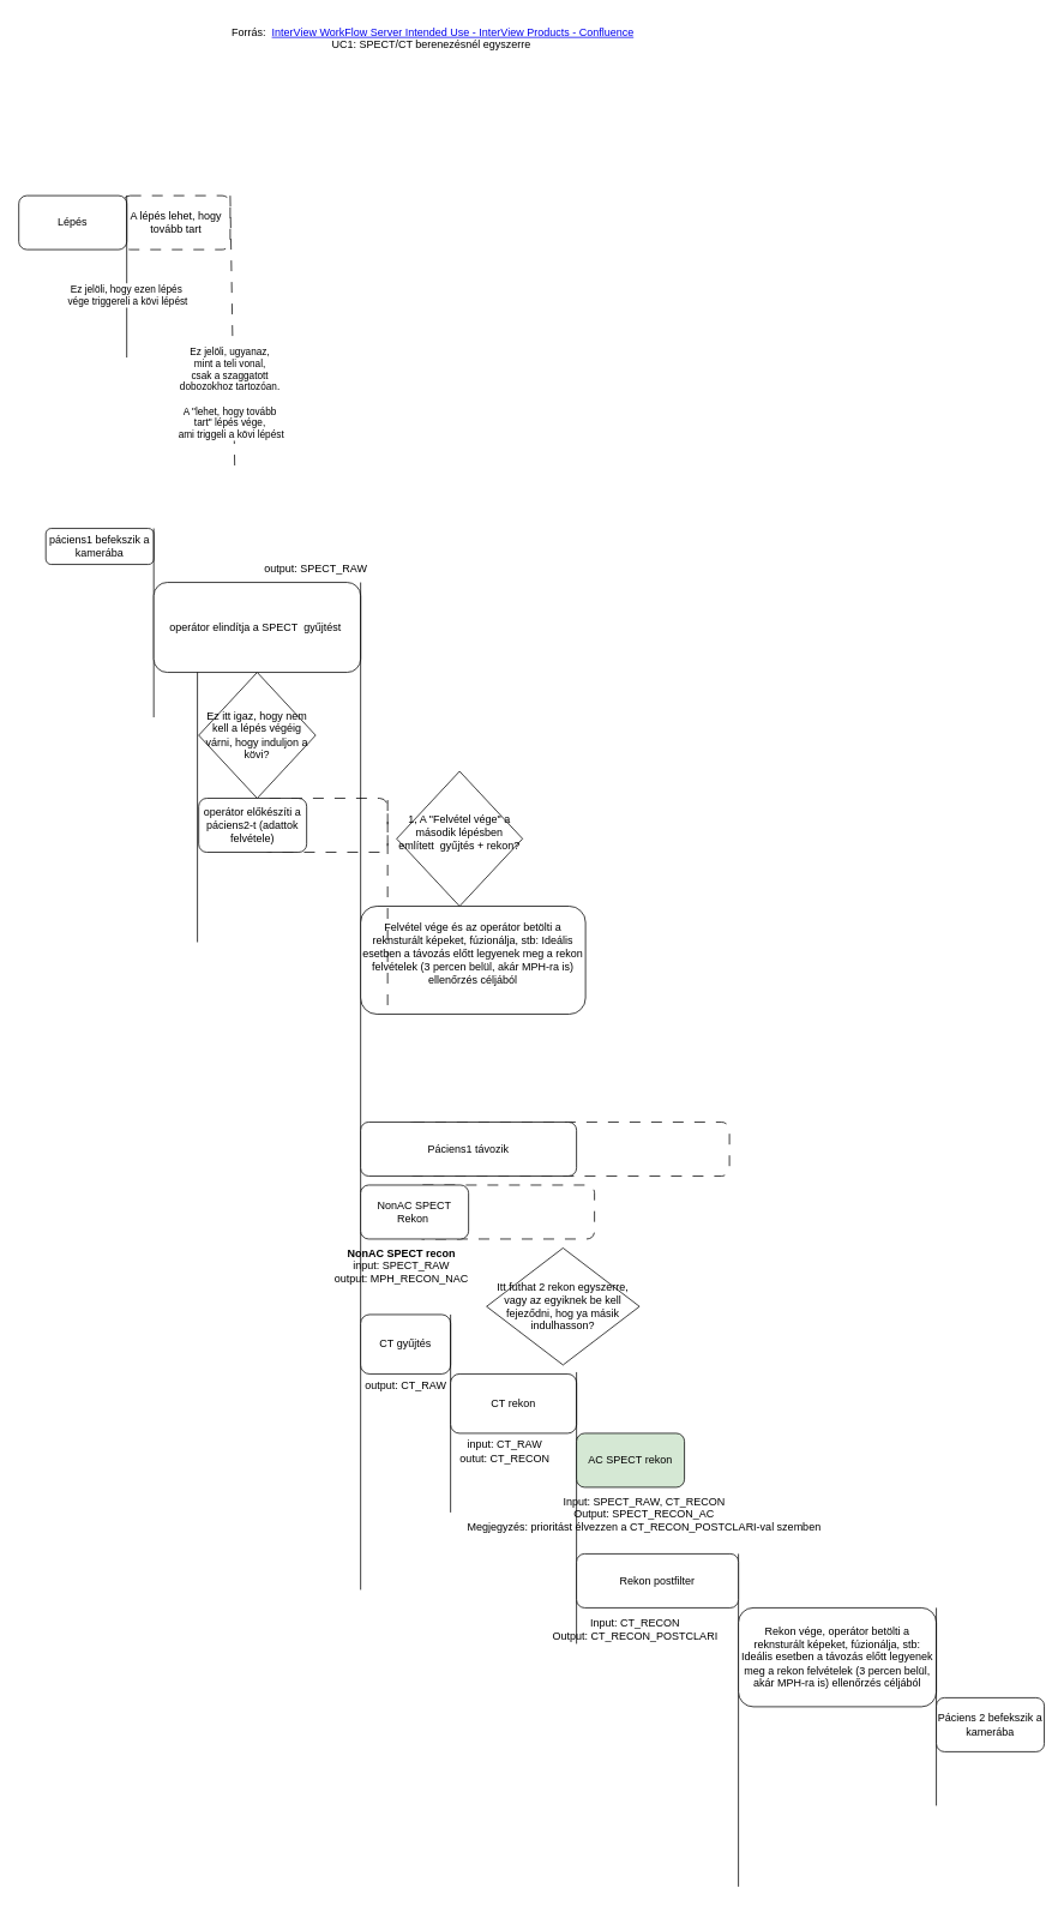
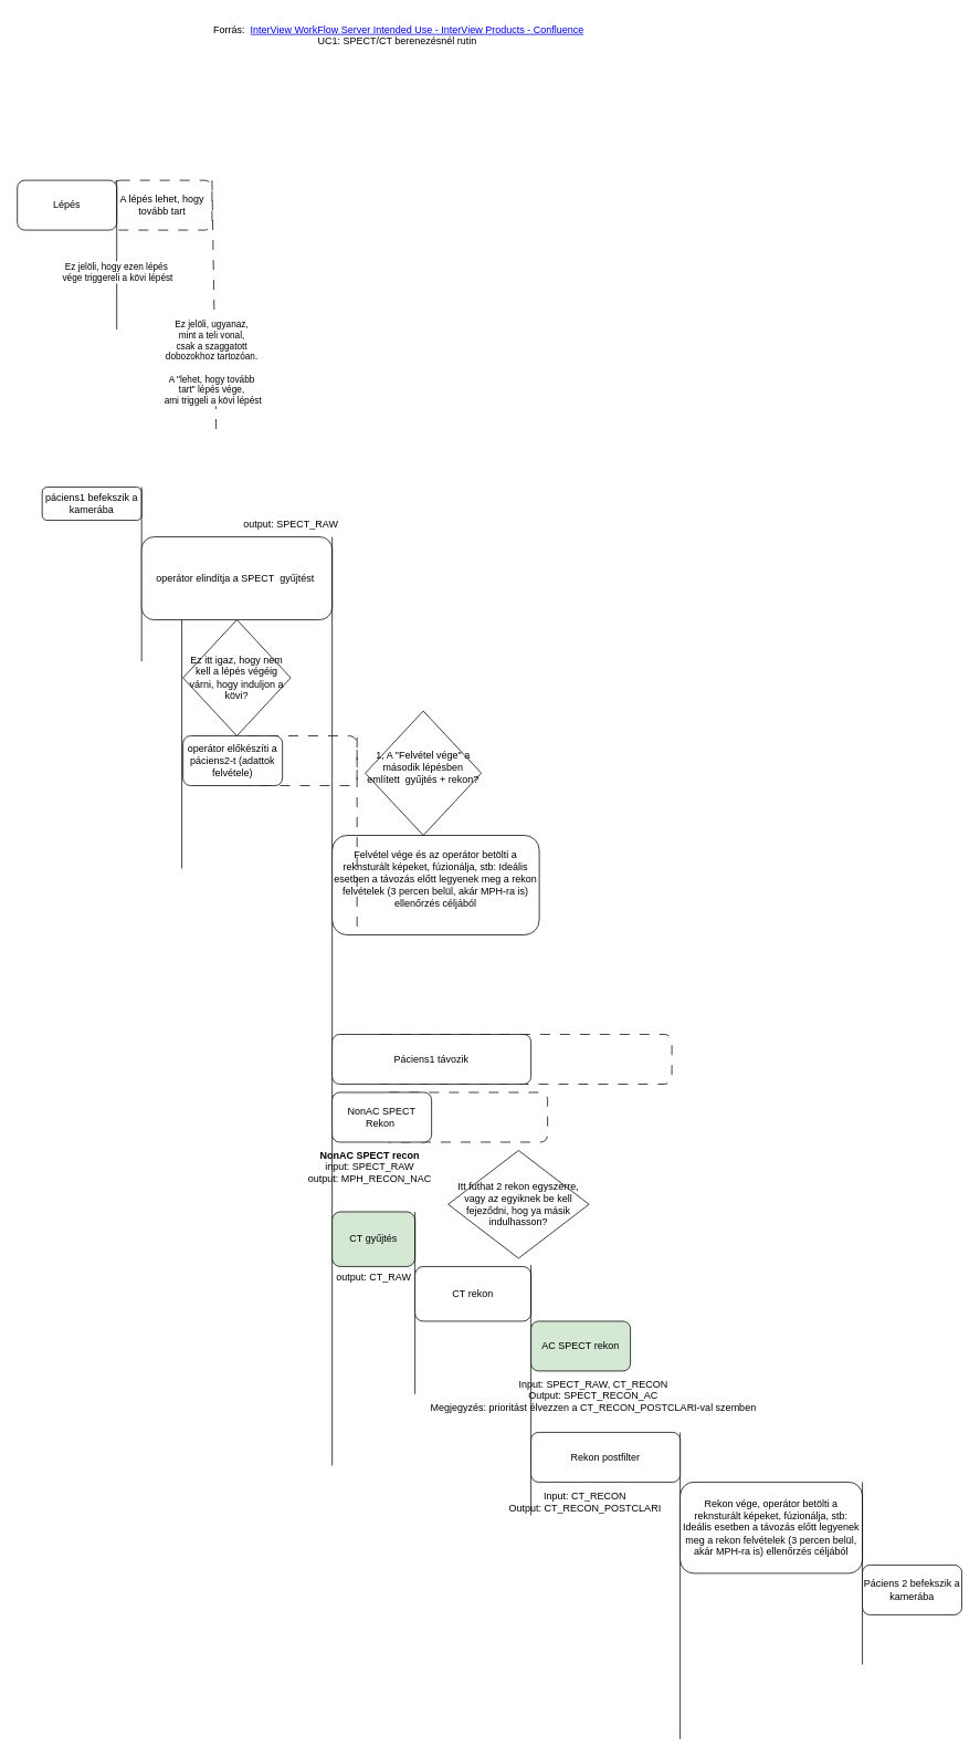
- <mxCell id="38" value="Forrás:&amp;nbsp;&amp;nbsp;&lt;a href=&quot;https://confluence.mediso.com/pages/viewpage.action?pageId=334987753&quot;&gt;InterView WorkFlow Server Intended Use - InterView Products - Confluence&lt;/a&gt;&lt;div&gt;&lt;div&gt;UC1: SPECT/CT berenezésnél egyszerre&amp;nbsp;&lt;/div&gt;&lt;div&gt;&lt;br&gt;&lt;/div&gt;&lt;/div&gt;" style="text;html=1;align=center;verticalAlign=middle;resizable=0;points=[];autosize=1;strokeColor=none;fillColor=none;" vertex="1" parent="1"><mxGeometry x="245" y="20" width="470" height="60" as="geometry" /></mxCell>
+ <mxCell id="38" value="Forrás:&amp;nbsp;&amp;nbsp;&lt;a href=&quot;https://confluence.mediso.com/pages/viewpage.action?pageId=334987753&quot;&gt;InterView WorkFlow Server Intended Use - InterView Products - Confluence&lt;/a&gt;&lt;div&gt;&lt;div&gt;UC1: SPECT/CT berenezésnél rutin&amp;nbsp;&lt;/div&gt;&lt;div&gt;&lt;br&gt;&lt;/div&gt;&lt;/div&gt;" style="text;html=1;align=center;verticalAlign=middle;resizable=0;points=[];autosize=1;strokeColor=none;fillColor=none;" vertex="1" parent="1"><mxGeometry x="245" y="20" width="470" height="60" as="geometry" /></mxCell>
- <mxCell id="28" value="CT gyűjtés" style="rounded=1;whiteSpace=wrap;html=1;" vertex="1" parent="1"><mxGeometry x="400" y="1461" width="100" height="66" as="geometry" /></mxCell>
+ <mxCell id="28" value="CT gyűjtés" style="rounded=1;whiteSpace=wrap;html=1;fillColor=#d5e8d4;" vertex="1" parent="1"><mxGeometry x="400" y="1461" width="100" height="66" as="geometry" /></mxCell>
- <mxCell id="32" value="&lt;div&gt;input: CT_RAW&lt;/div&gt;&lt;div&gt;outut: CT_RECON&lt;/div&gt;" style="text;html=1;align=center;verticalAlign=middle;resizable=0;points=[];autosize=1;strokeColor=none;fillColor=none;" vertex="1" parent="1"><mxGeometry x="500" y="1593" width="120" height="40" as="geometry" /></mxCell>
